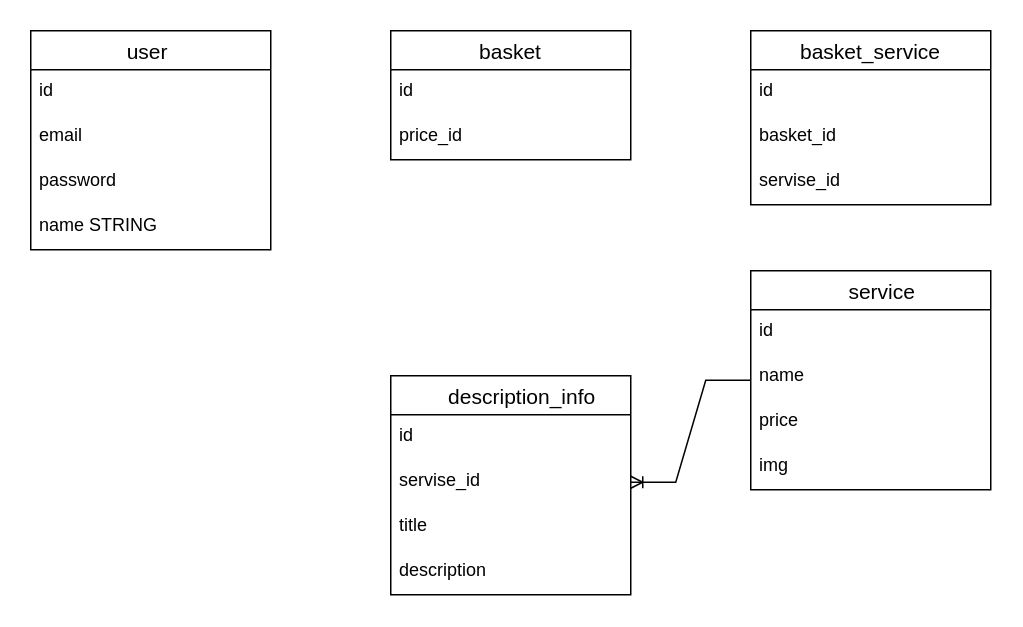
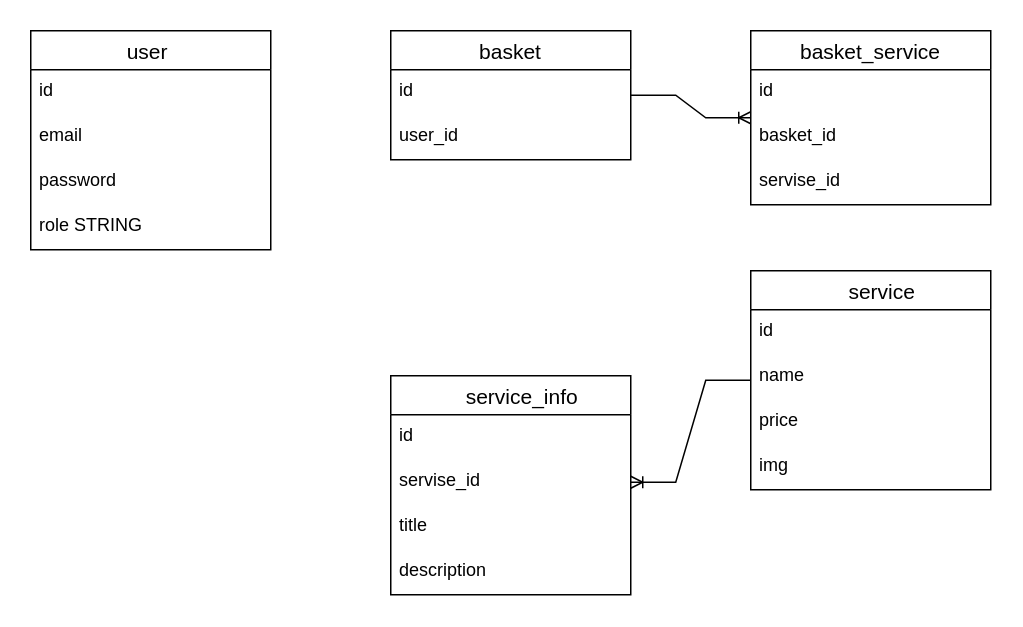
+ <mxCell id="19" value="" style="edgeStyle=entityRelationEdgeStyle;fontSize=12;html=1;endArrow=ERoneToMany;rounded=0;" edge="1" parent="1" source="2" target="10"><mxGeometry width="100" height="100" relative="1" as="geometry"><mxPoint x="240" y="290" as="sourcePoint" /><mxPoint x="340" y="190" as="targetPoint" /></mxGeometry></mxCell>
- <mxCell id="4" value="price_id" style="text;strokeColor=none;fillColor=none;spacingLeft=4;spacingRight=4;overflow=hidden;rotatable=0;points=[[0,0.5],[1,0.5]];portConstraint=eastwest;fontSize=12;" vertex="1" parent="2"><mxGeometry y="56" width="160" height="30" as="geometry" /></mxCell>
+ <mxCell id="4" value="user_id" style="text;strokeColor=none;fillColor=none;spacingLeft=4;spacingRight=4;overflow=hidden;rotatable=0;points=[[0,0.5],[1,0.5]];portConstraint=eastwest;fontSize=12;" vertex="1" parent="2"><mxGeometry y="56" width="160" height="30" as="geometry" /></mxCell>
- <mxCell id="9" value="name STRING" style="text;strokeColor=none;fillColor=none;spacingLeft=4;spacingRight=4;overflow=hidden;rotatable=0;points=[[0,0.5],[1,0.5]];portConstraint=eastwest;fontSize=12;" vertex="1" parent="5"><mxGeometry y="116" width="160" height="30" as="geometry" /></mxCell>
+ <mxCell id="9" value="role STRING" style="text;strokeColor=none;fillColor=none;spacingLeft=4;spacingRight=4;overflow=hidden;rotatable=0;points=[[0,0.5],[1,0.5]];portConstraint=eastwest;fontSize=12;" vertex="1" parent="5"><mxGeometry y="116" width="160" height="30" as="geometry" /></mxCell>
- <mxCell id="20" value="    description_info" style="swimlane;fontStyle=0;childLayout=stackLayout;horizontal=1;startSize=26;horizontalStack=0;resizeParent=1;resizeParentMax=0;resizeLast=0;collapsible=1;marginBottom=0;align=center;fontSize=14;" vertex="1" parent="1"><mxGeometry x="260" y="250" width="160" height="146" as="geometry" /></mxCell>
+ <mxCell id="20" value="    service_info" style="swimlane;fontStyle=0;childLayout=stackLayout;horizontal=1;startSize=26;horizontalStack=0;resizeParent=1;resizeParentMax=0;resizeLast=0;collapsible=1;marginBottom=0;align=center;fontSize=14;" vertex="1" parent="1"><mxGeometry x="260" y="250" width="160" height="146" as="geometry" /></mxCell>
